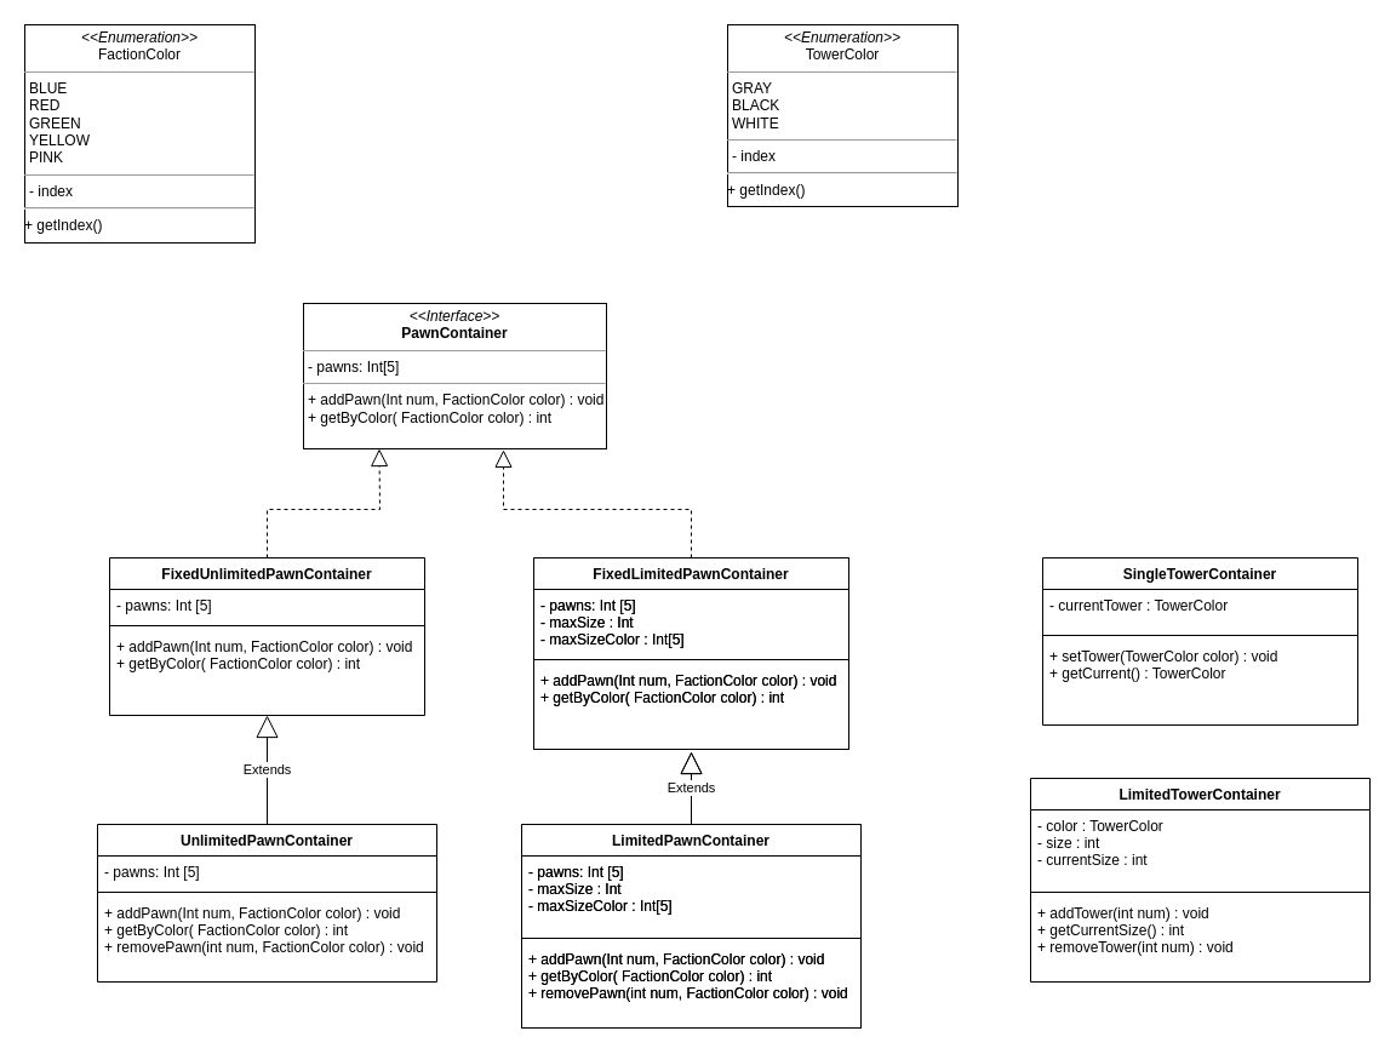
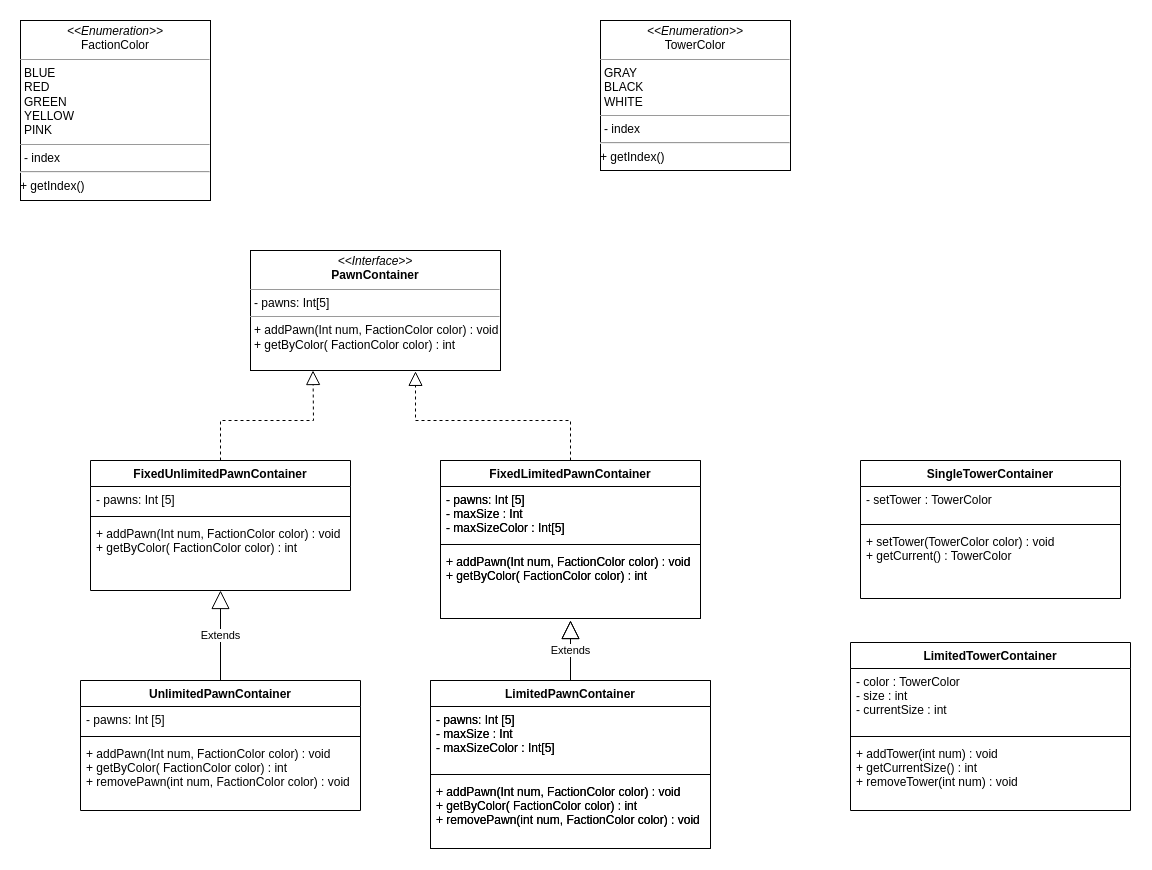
- <mxCell id="39" value="- currentTower : TowerColor" style="text;strokeColor=none;fillColor=none;align=left;verticalAlign=top;spacingLeft=4;spacingRight=4;overflow=hidden;rotatable=0;points=[[0,0.5],[1,0.5]];portConstraint=eastwest;" vertex="1" parent="38"><mxGeometry y="26" width="260" height="34" as="geometry" /></mxCell>
+ <mxCell id="39" value="- setTower : TowerColor" style="text;strokeColor=none;fillColor=none;align=left;verticalAlign=top;spacingLeft=4;spacingRight=4;overflow=hidden;rotatable=0;points=[[0,0.5],[1,0.5]];portConstraint=eastwest;" vertex="1" parent="38"><mxGeometry y="26" width="260" height="34" as="geometry" /></mxCell>
